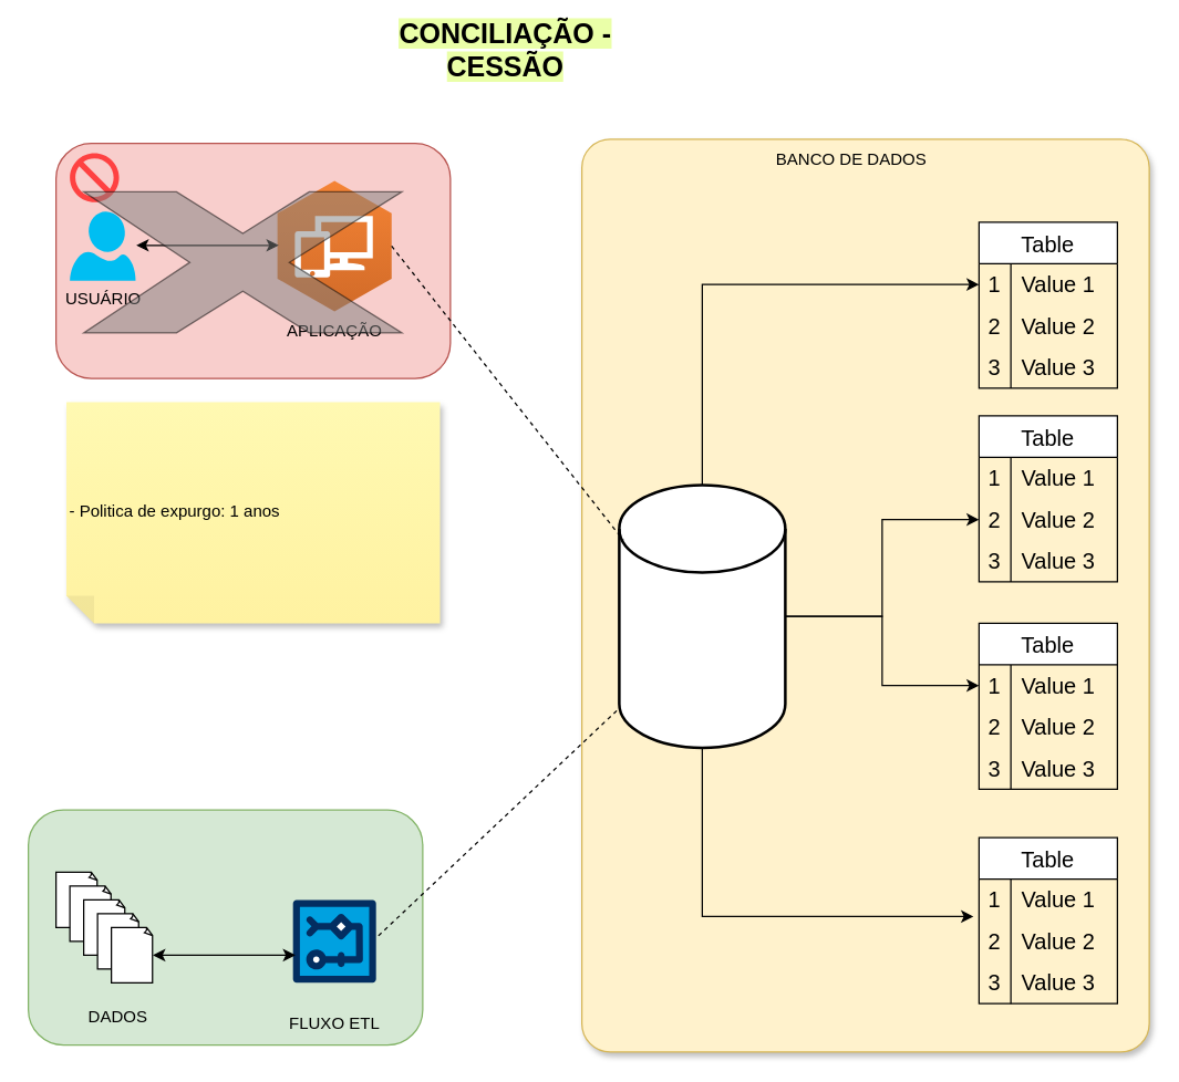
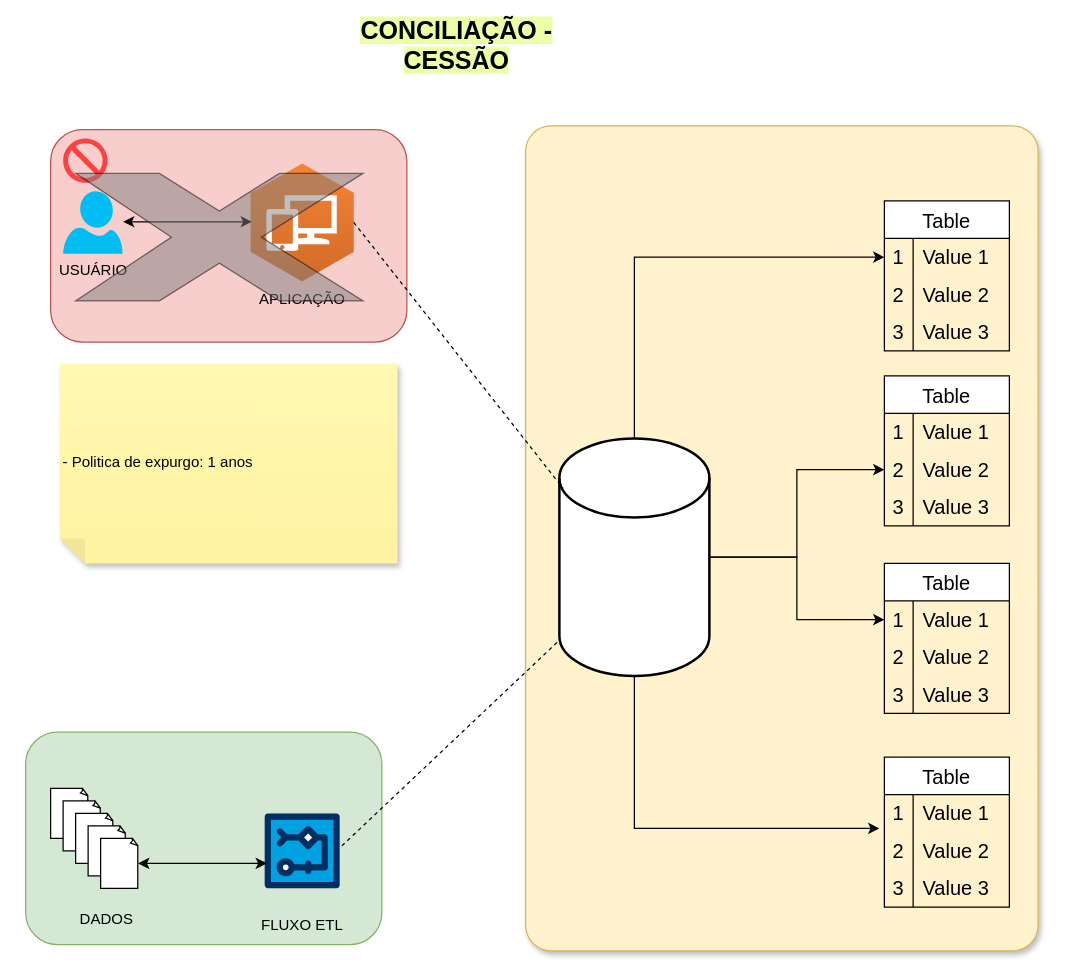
- <mxCell id="64" value="BANCO DE DADOS" style="text;strokeColor=none;align=center;fillColor=none;html=1;verticalAlign=middle;whiteSpace=wrap;rounded=0;" vertex="1" parent="1"><mxGeometry x="540" y="100" width="150" height="30" as="geometry" /></mxCell>
